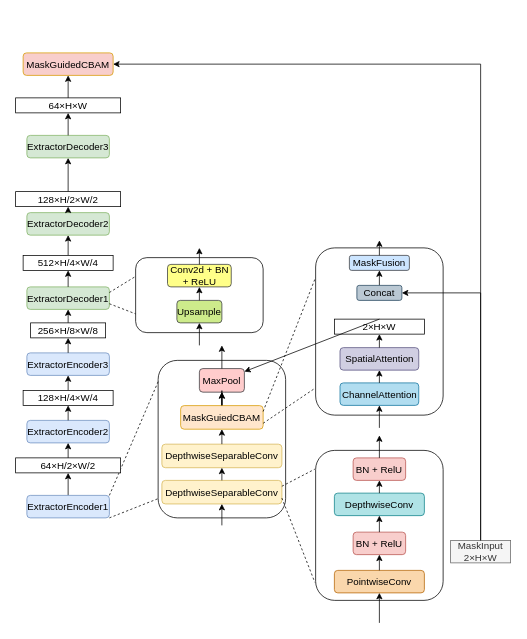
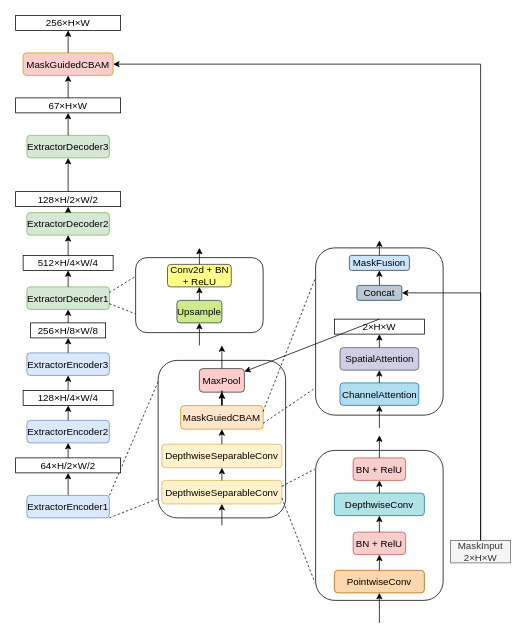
+ <mxCell id="56" value="256×H×W" style="rounded=0;whiteSpace=wrap;html=1;fontSize=13;" vertex="1" parent="1"><mxGeometry x="20" y="20" width="140" height="20" as="geometry" /></mxCell>
+ <mxCell id="58" style="edgeStyle=orthogonalEdgeStyle;rounded=0;orthogonalLoop=1;jettySize=auto;html=1;entryX=0.5;entryY=1;entryDx=0;entryDy=0;fontSize=13;exitX=0.5;exitY=0;exitDx=0;exitDy=0;" edge="1" parent="1" source="55" target="56"><mxGeometry relative="1" as="geometry"><mxPoint x="310" y="130" as="sourcePoint" /><mxPoint x="310" y="100" as="targetPoint" /><Array as="points" /></mxGeometry></mxCell>
- <mxCell id="53" value="64×H×W" style="rounded=0;whiteSpace=wrap;html=1;fontSize=13;" vertex="1" parent="1"><mxGeometry x="20" y="130" width="140" height="20" as="geometry" /></mxCell>
+ <mxCell id="53" value="67×H×W" style="rounded=0;whiteSpace=wrap;html=1;fontSize=13;" vertex="1" parent="1"><mxGeometry x="20" y="130" width="140" height="20" as="geometry" /></mxCell>
